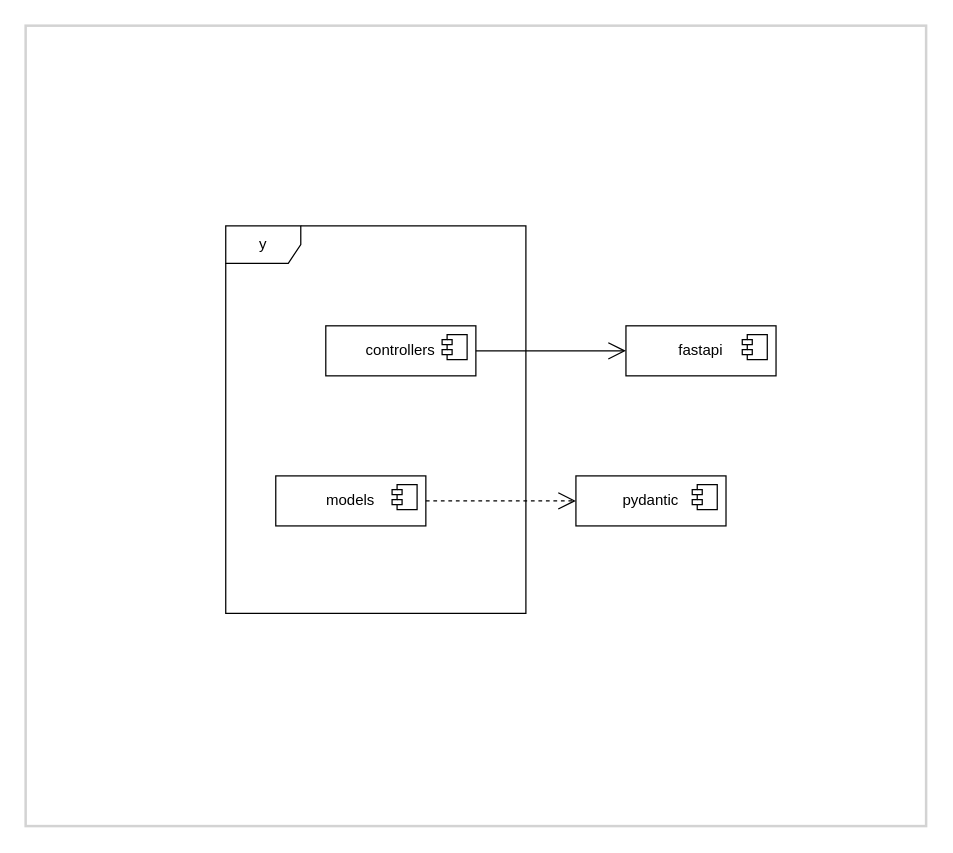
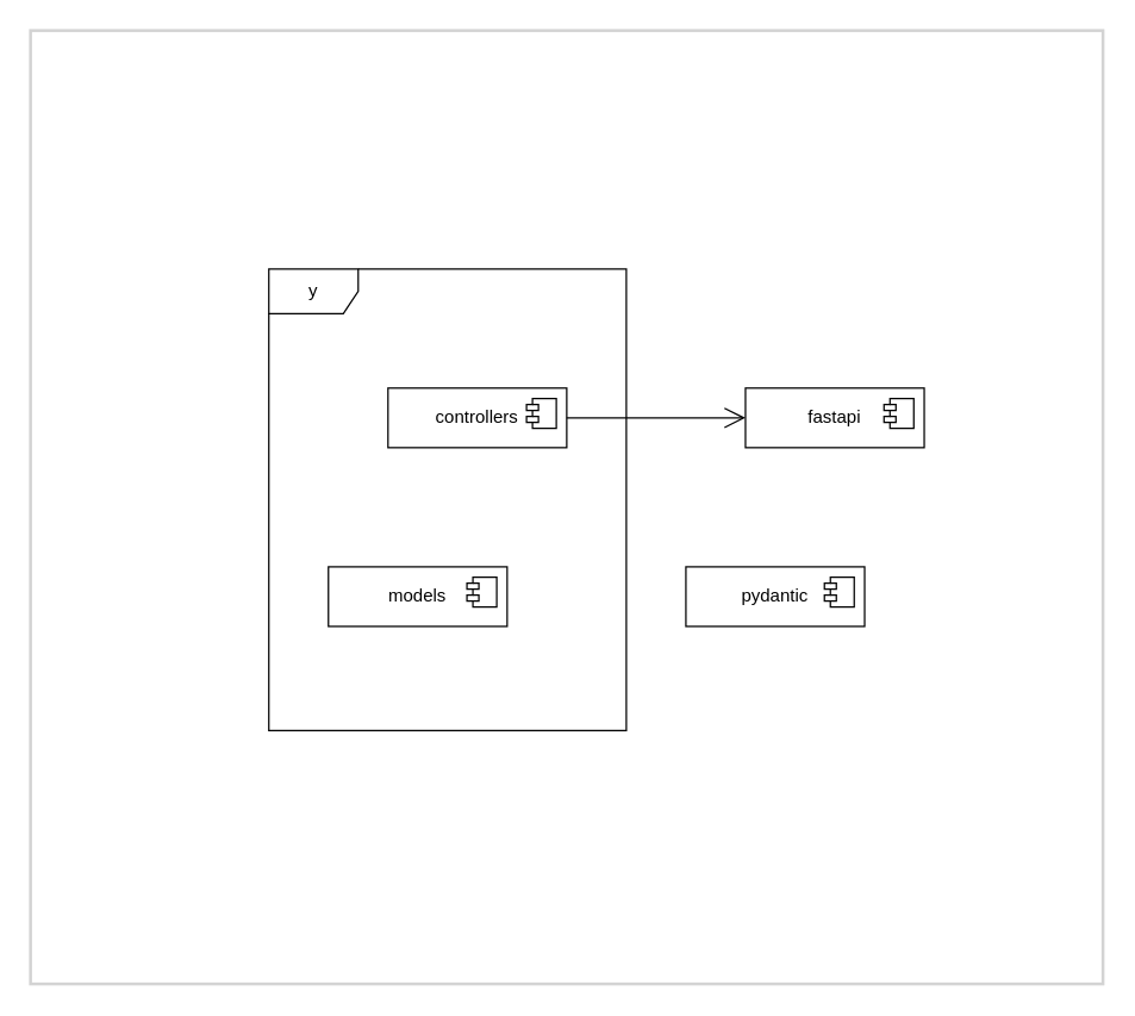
- <mxCell id="12" value="" style="endArrow=open;endSize=12;dashed=1;html=1;rounded=0;" edge="1" parent="1" source="7" target="13"><mxGeometry width="160" relative="1" as="geometry"><mxPoint x="400" y="171" as="sourcePoint" /><mxPoint x="560" y="149" as="targetPoint" /></mxGeometry></mxCell>
